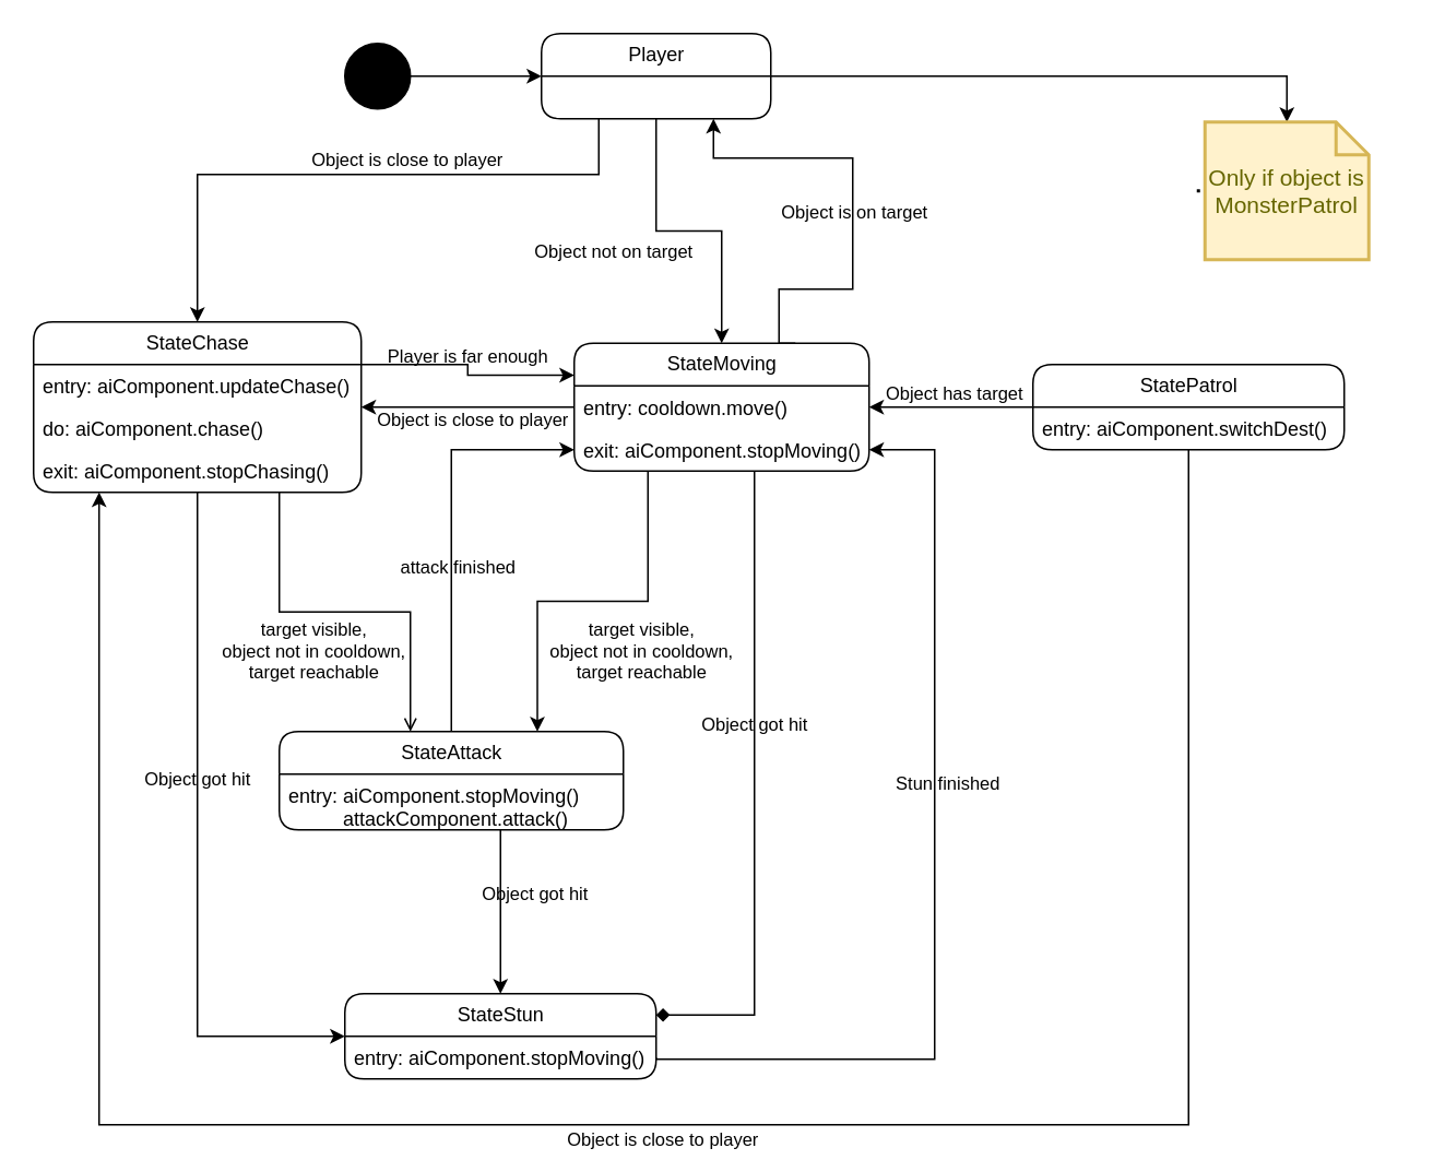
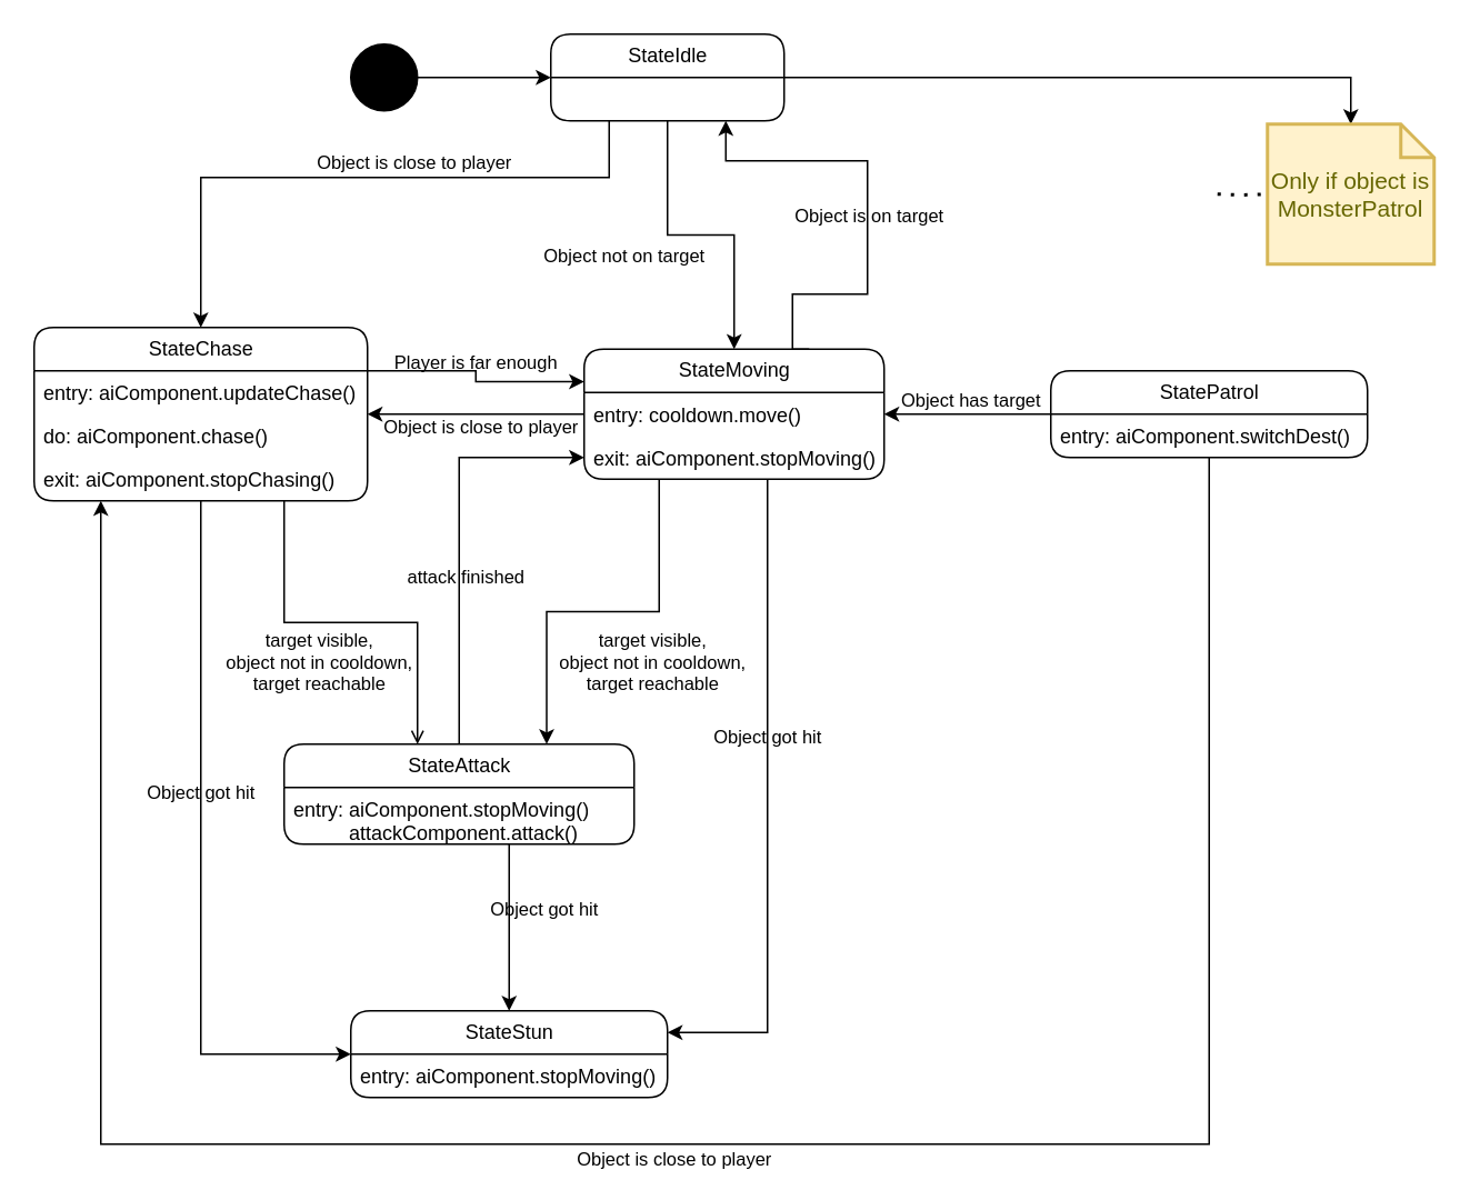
- <mxCell id="9" value="&lt;div&gt;Player&lt;/div&gt;" style="swimlane;fontStyle=0;childLayout=stackLayout;horizontal=1;startSize=26;fillColor=none;horizontalStack=0;resizeParent=1;resizeParentMax=0;resizeLast=0;collapsible=1;marginBottom=0;html=1;rounded=1;" parent="1" vertex="1"><mxGeometry x="330" y="20" width="140" height="52" as="geometry"><mxRectangle x="310" y="230" width="60" height="30" as="alternateBounds" /></mxGeometry></mxCell>
+ <mxCell id="9" value="&lt;div&gt;StateIdle&lt;/div&gt;" style="swimlane;fontStyle=0;childLayout=stackLayout;horizontal=1;startSize=26;fillColor=none;horizontalStack=0;resizeParent=1;resizeParentMax=0;resizeLast=0;collapsible=1;marginBottom=0;html=1;rounded=1;" parent="1" vertex="1"><mxGeometry x="330" y="20" width="140" height="52" as="geometry"><mxRectangle x="310" y="230" width="60" height="30" as="alternateBounds" /></mxGeometry></mxCell>
- <mxCell id="44" value="Only if object is&lt;br&gt;MonsterPatrol" style="shape=note;strokeWidth=2;fontSize=14;size=20;whiteSpace=wrap;html=1;fillColor=#fff2cc;strokeColor=#d6b656;fontColor=#666600;" parent="1" vertex="1"><mxGeometry x="735" y="74" width="100" height="84" as="geometry" /></mxCell>
+ <mxCell id="44" value="Only if object is&lt;br&gt;MonsterPatrol" style="shape=note;strokeWidth=2;fontSize=14;size=20;whiteSpace=wrap;html=1;fillColor=#fff2cc;strokeColor=#d6b656;fontColor=#666600;" parent="1" vertex="1"><mxGeometry x="760" y="74" width="100" height="84" as="geometry" /></mxCell>
- <mxCell id="45" style="edgeStyle=orthogonalEdgeStyle;rounded=0;orthogonalLoop=1;jettySize=auto;html=1;entryX=1;entryY=0.5;entryDx=0;entryDy=0;exitX=1;exitY=0.5;exitDx=0;exitDy=0;" parent="1" source="39" target="31" edge="1"><mxGeometry relative="1" as="geometry"><mxPoint x="400" y="706" as="sourcePoint" /><mxPoint x="470" y="271" as="targetPoint" /><Array as="points"><mxPoint x="400" y="646" /><mxPoint x="570" y="646" /><mxPoint x="570" y="274" /></Array></mxGeometry></mxCell>
- <mxCell id="46" value="Stun finished" style="edgeLabel;html=1;align=center;verticalAlign=middle;resizable=0;points=[];labelBackgroundColor=none;" parent="45" vertex="1" connectable="0"><mxGeometry x="0.189" y="-1" relative="1" as="geometry"><mxPoint x="6" y="7" as="offset" /></mxGeometry></mxCell>
- <mxCell id="24" style="edgeStyle=orthogonalEdgeStyle;rounded=0;orthogonalLoop=1;jettySize=auto;html=1;entryX=1;entryY=0.25;entryDx=0;entryDy=0;endArrow=diamond;" parent="1" source="29" target="38" edge="1"><mxGeometry relative="1" as="geometry"><Array as="points"><mxPoint x="460" y="619" /></Array></mxGeometry></mxCell>
+ <mxCell id="24" style="edgeStyle=orthogonalEdgeStyle;rounded=0;orthogonalLoop=1;jettySize=auto;html=1;entryX=1;entryY=0.25;entryDx=0;entryDy=0;" parent="1" source="29" target="38" edge="1"><mxGeometry relative="1" as="geometry"><Array as="points"><mxPoint x="460" y="619" /></Array></mxGeometry></mxCell>
